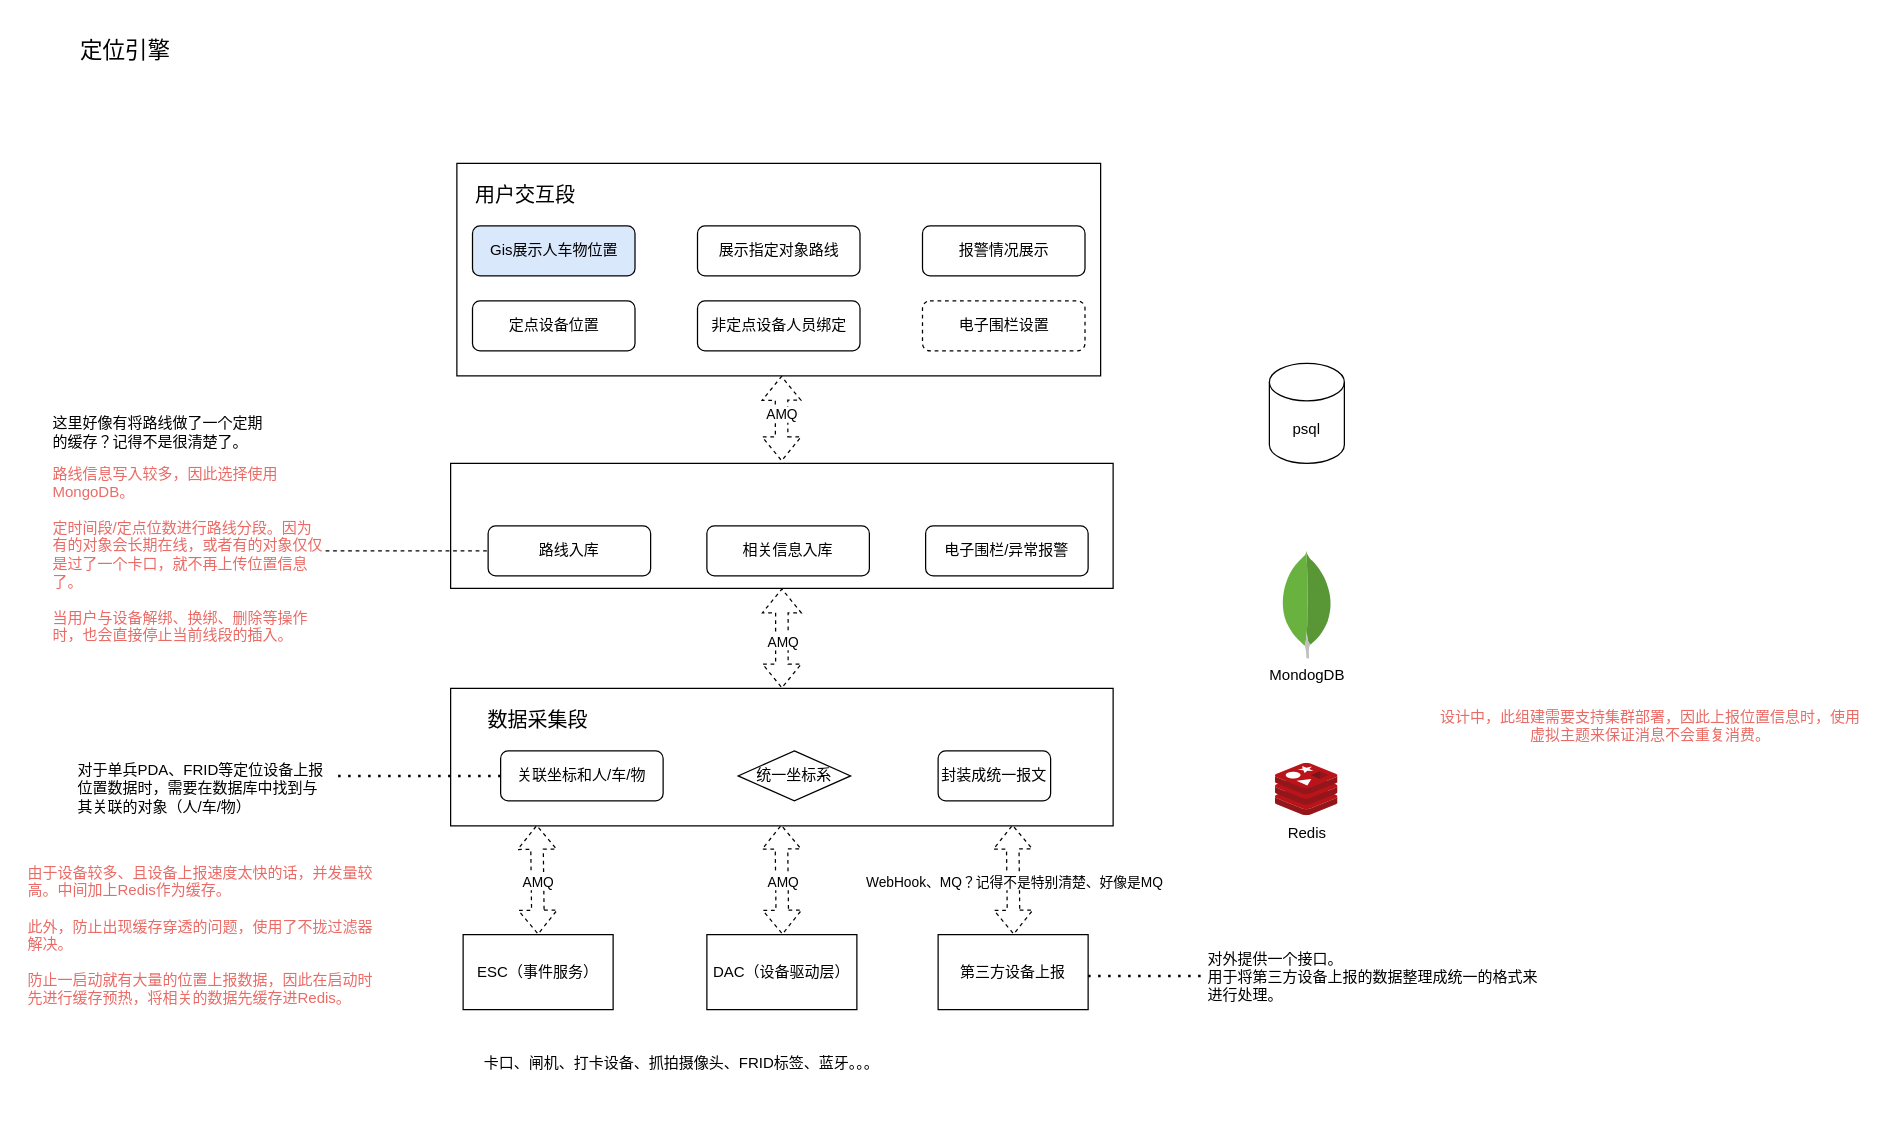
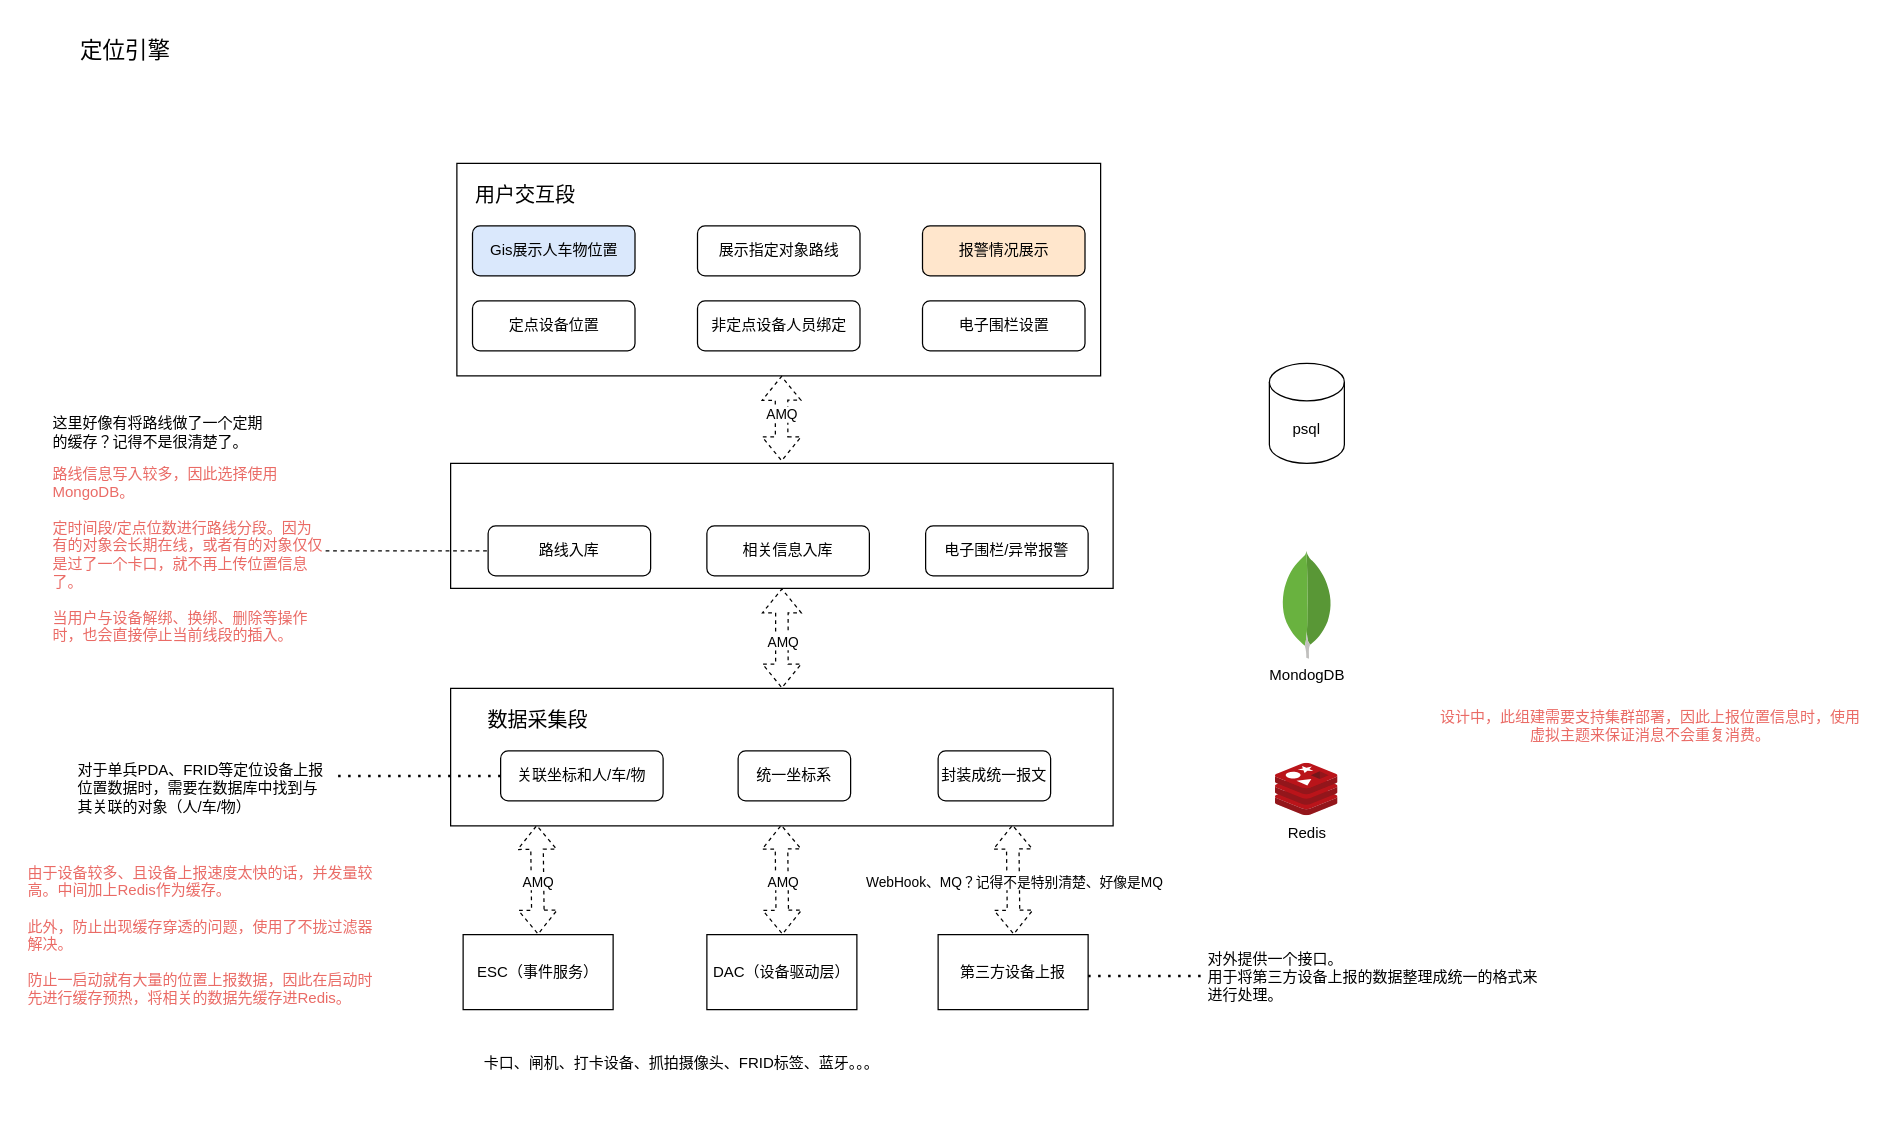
- <mxCell id="34" value="报警情况展示" style="rounded=1;whiteSpace=wrap;html=1;" parent="1" vertex="1"><mxGeometry x="737.5" y="180" width="130" height="40" as="geometry" /></mxCell>
+ <mxCell id="34" value="报警情况展示" style="rounded=1;whiteSpace=wrap;html=1;fillColor=#ffe6cc;" parent="1" vertex="1"><mxGeometry x="737.5" y="180" width="130" height="40" as="geometry" /></mxCell>
- <mxCell id="28" value="电子围栏设置" style="rounded=1;whiteSpace=wrap;html=1;dashed=1;" parent="1" vertex="1"><mxGeometry x="737.5" y="240" width="130" height="40" as="geometry" /></mxCell>
+ <mxCell id="28" value="电子围栏设置" style="rounded=1;whiteSpace=wrap;html=1;" parent="1" vertex="1"><mxGeometry x="737.5" y="240" width="130" height="40" as="geometry" /></mxCell>
- <mxCell id="20" value="统一坐标系" style="rhombus;whiteSpace=wrap;html=1;" parent="1" vertex="1"><mxGeometry x="590" y="600" width="90" height="40" as="geometry" /></mxCell>
+ <mxCell id="20" value="统一坐标系" style="rounded=1;whiteSpace=wrap;html=1;" parent="1" vertex="1"><mxGeometry x="590" y="600" width="90" height="40" as="geometry" /></mxCell>
